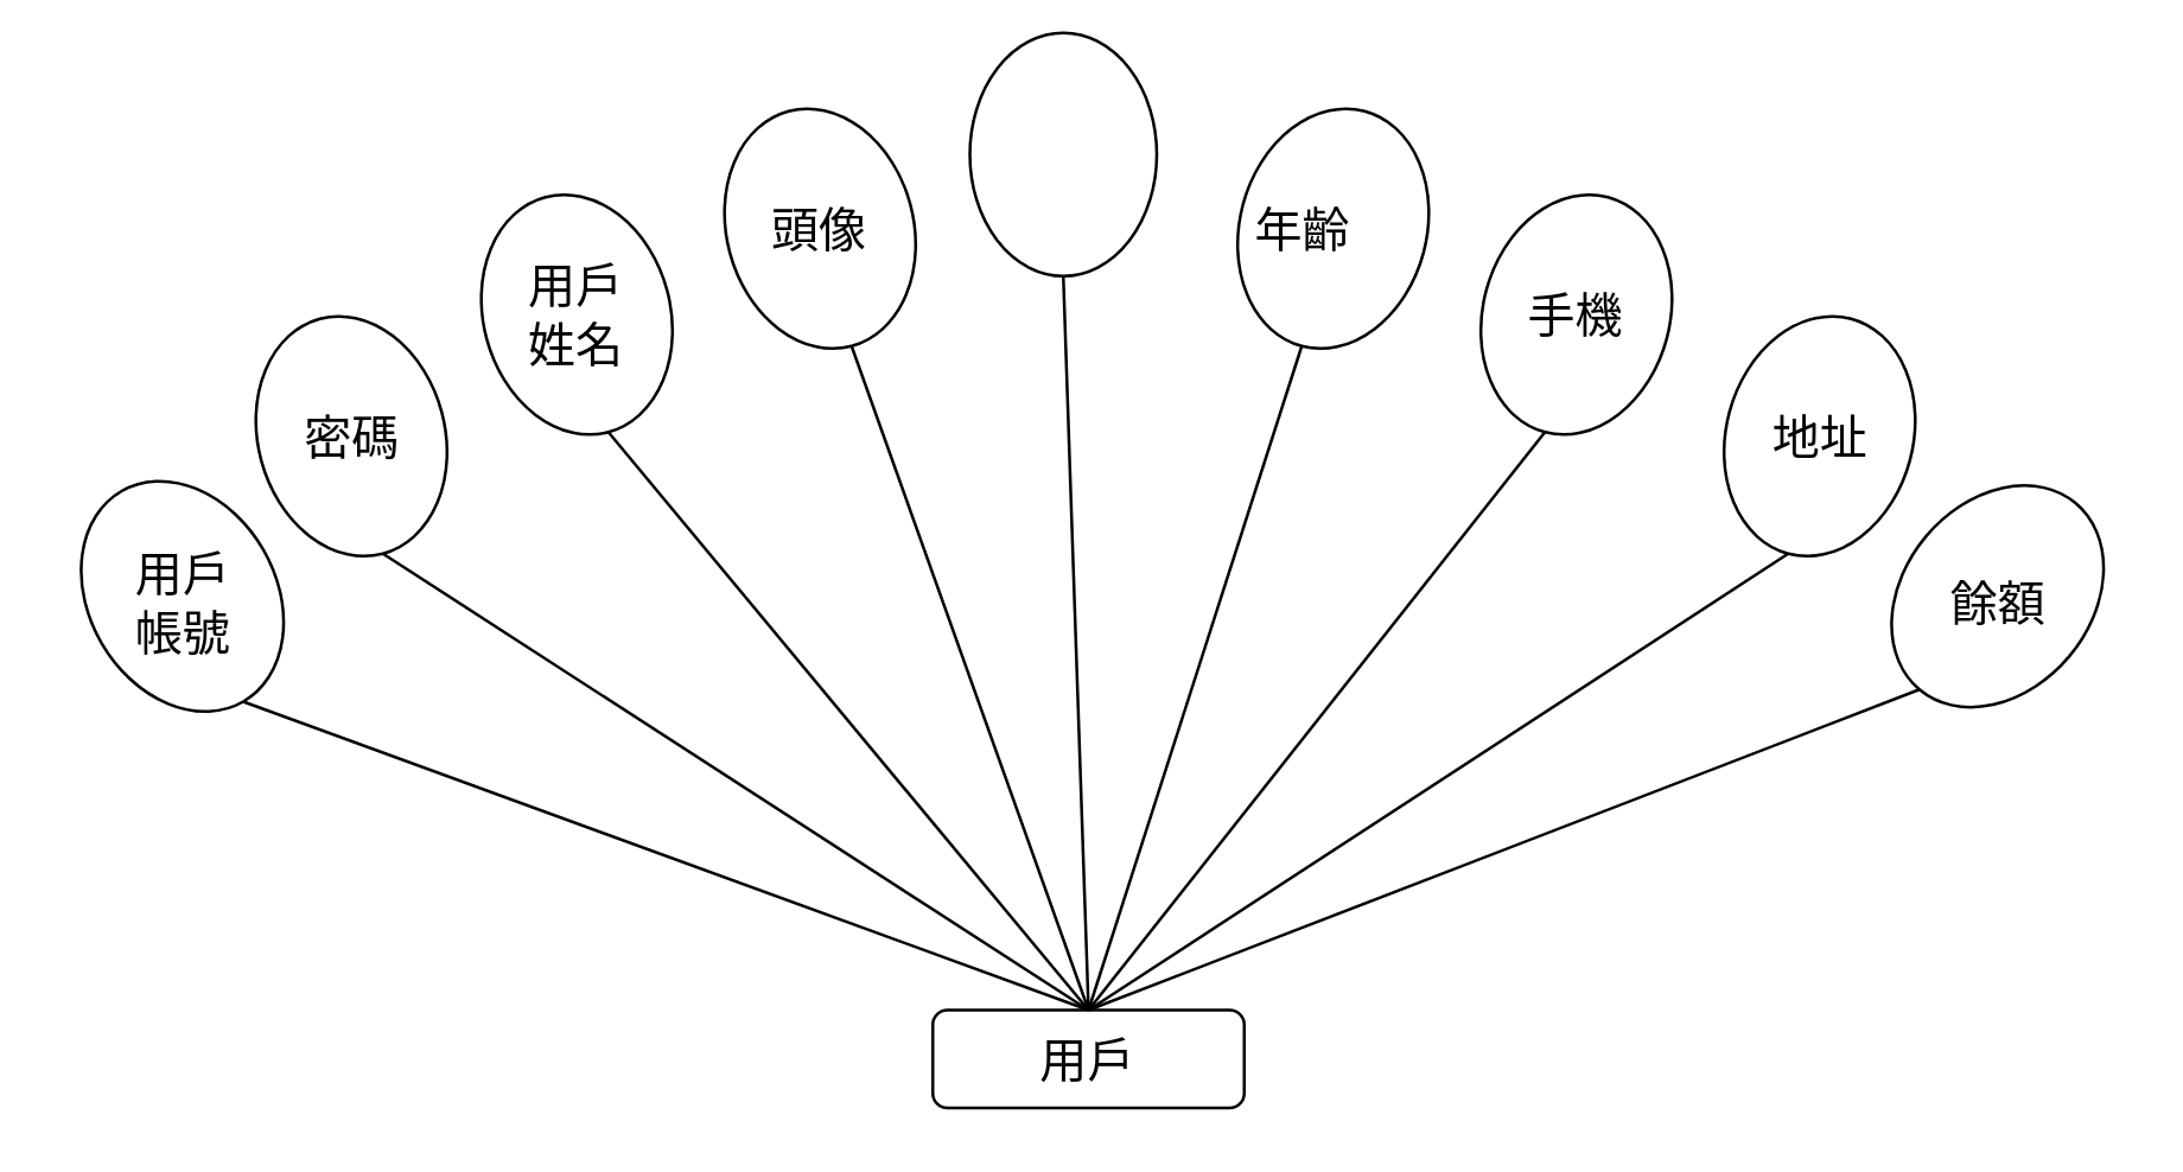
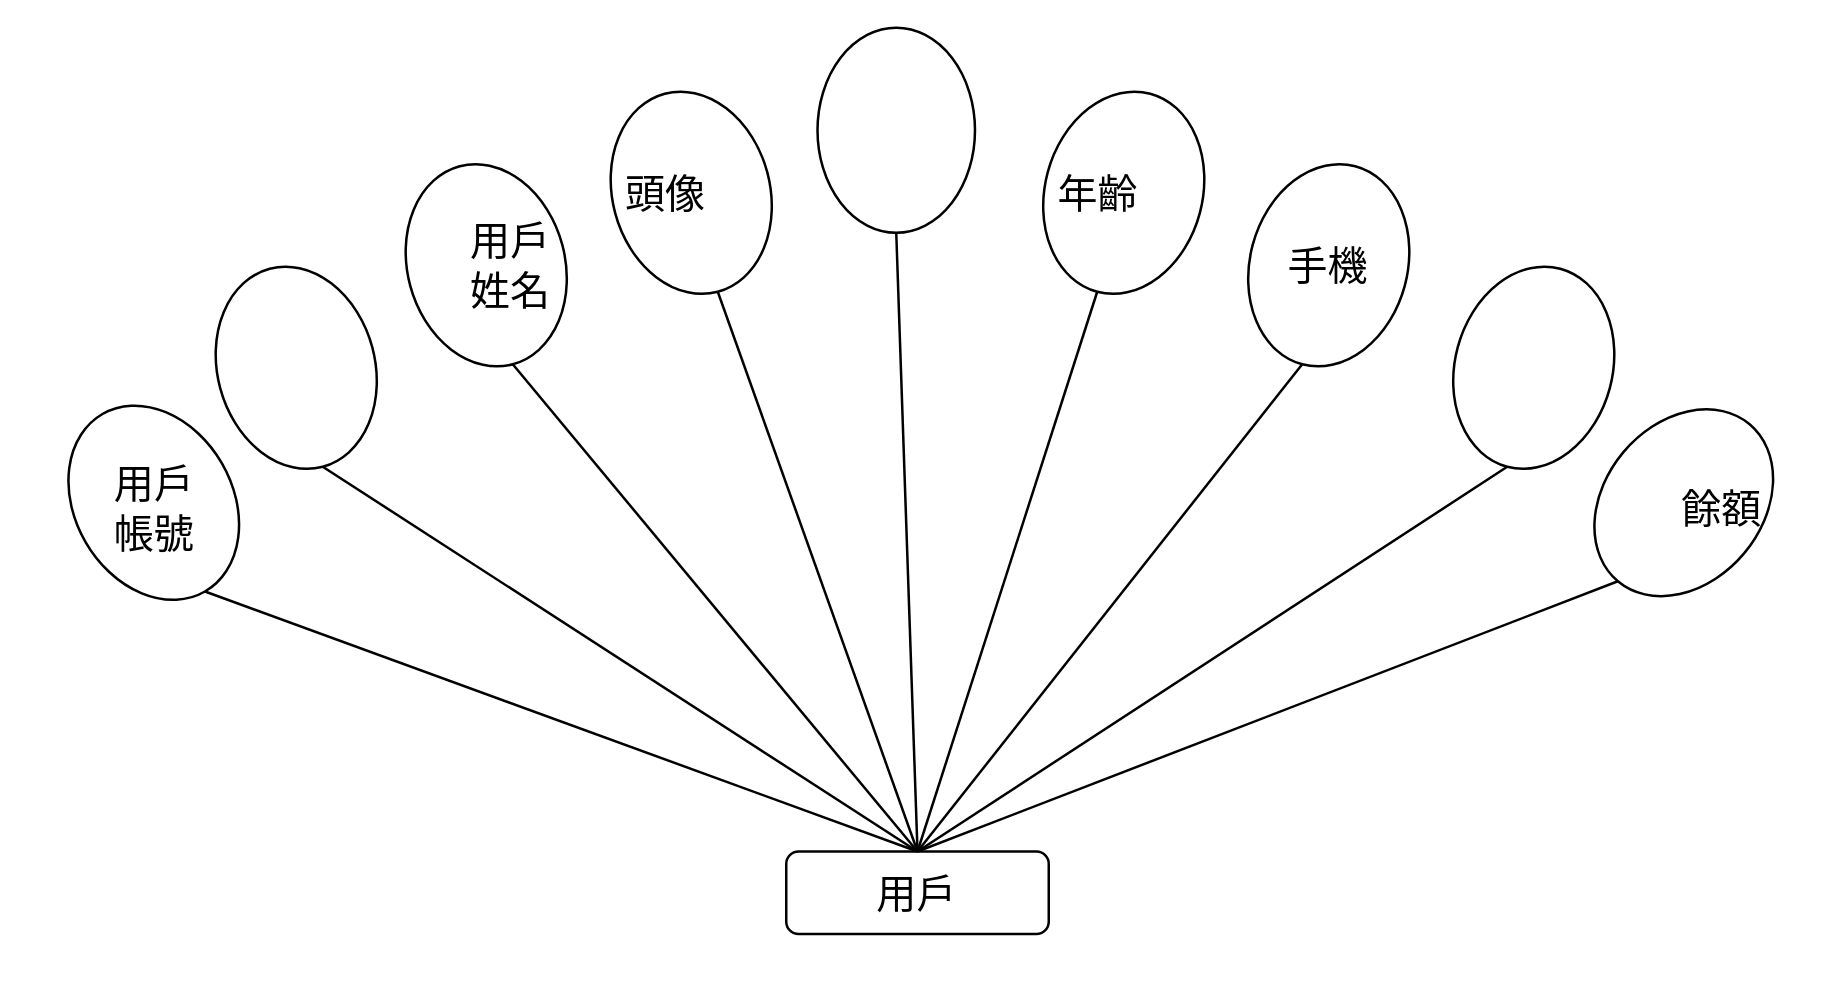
- <mxCell id="15" value="頭像" style="text;strokeColor=none;fillColor=none;html=1;align=center;verticalAlign=middle;whiteSpace=wrap;rounded=0;fontSize=16;" vertex="1" parent="1"><mxGeometry x="255" y="59" width="42" height="35" as="geometry" /></mxCell>
+ <mxCell id="15" value="頭像" style="text;strokeColor=none;fillColor=none;html=1;align=center;verticalAlign=middle;whiteSpace=wrap;rounded=0;fontSize=16;" vertex="1" parent="1"><mxGeometry x="245" y="59" width="42" height="35" as="geometry" /></mxCell>
- <mxCell id="14" value="用戶&lt;br&gt;姓名" style="text;strokeColor=none;fillColor=none;html=1;align=center;verticalAlign=middle;whiteSpace=wrap;rounded=0;fontSize=16;" vertex="1" parent="1"><mxGeometry x="176" y="85.5" width="36" height="40" as="geometry" /></mxCell>
+ <mxCell id="14" value="用戶&lt;br&gt;姓名" style="text;strokeColor=none;fillColor=none;html=1;align=center;verticalAlign=middle;whiteSpace=wrap;rounded=0;fontSize=16;" vertex="1" parent="1"><mxGeometry x="186" y="85.5" width="36" height="40" as="geometry" /></mxCell>
- <mxCell id="13" value="密碼" style="text;strokeColor=none;fillColor=none;html=1;align=center;verticalAlign=middle;whiteSpace=wrap;rounded=0;fontSize=16;" vertex="1" parent="1"><mxGeometry x="99.5" y="131.5" width="37" height="30" as="geometry" /></mxCell>
- <mxCell id="18" value="地址" style="text;strokeColor=none;fillColor=none;html=1;align=center;verticalAlign=middle;whiteSpace=wrap;rounded=0;fontSize=16;" vertex="1" parent="1"><mxGeometry x="591.5" y="126.5" width="43" height="40" as="geometry" /></mxCell>
- <mxCell id="19" value="餘額" style="text;strokeColor=none;fillColor=none;html=1;align=center;verticalAlign=middle;whiteSpace=wrap;rounded=0;fontSize=16;" vertex="1" parent="1"><mxGeometry x="652.5" y="183.5" width="41" height="39" as="geometry" /></mxCell>
+ <mxCell id="19" value="餘額" style="text;strokeColor=none;fillColor=none;html=1;align=center;verticalAlign=middle;whiteSpace=wrap;rounded=0;fontSize=16;" vertex="1" parent="1"><mxGeometry x="667.5" y="183.5" width="41" height="39" as="geometry" /></mxCell>
